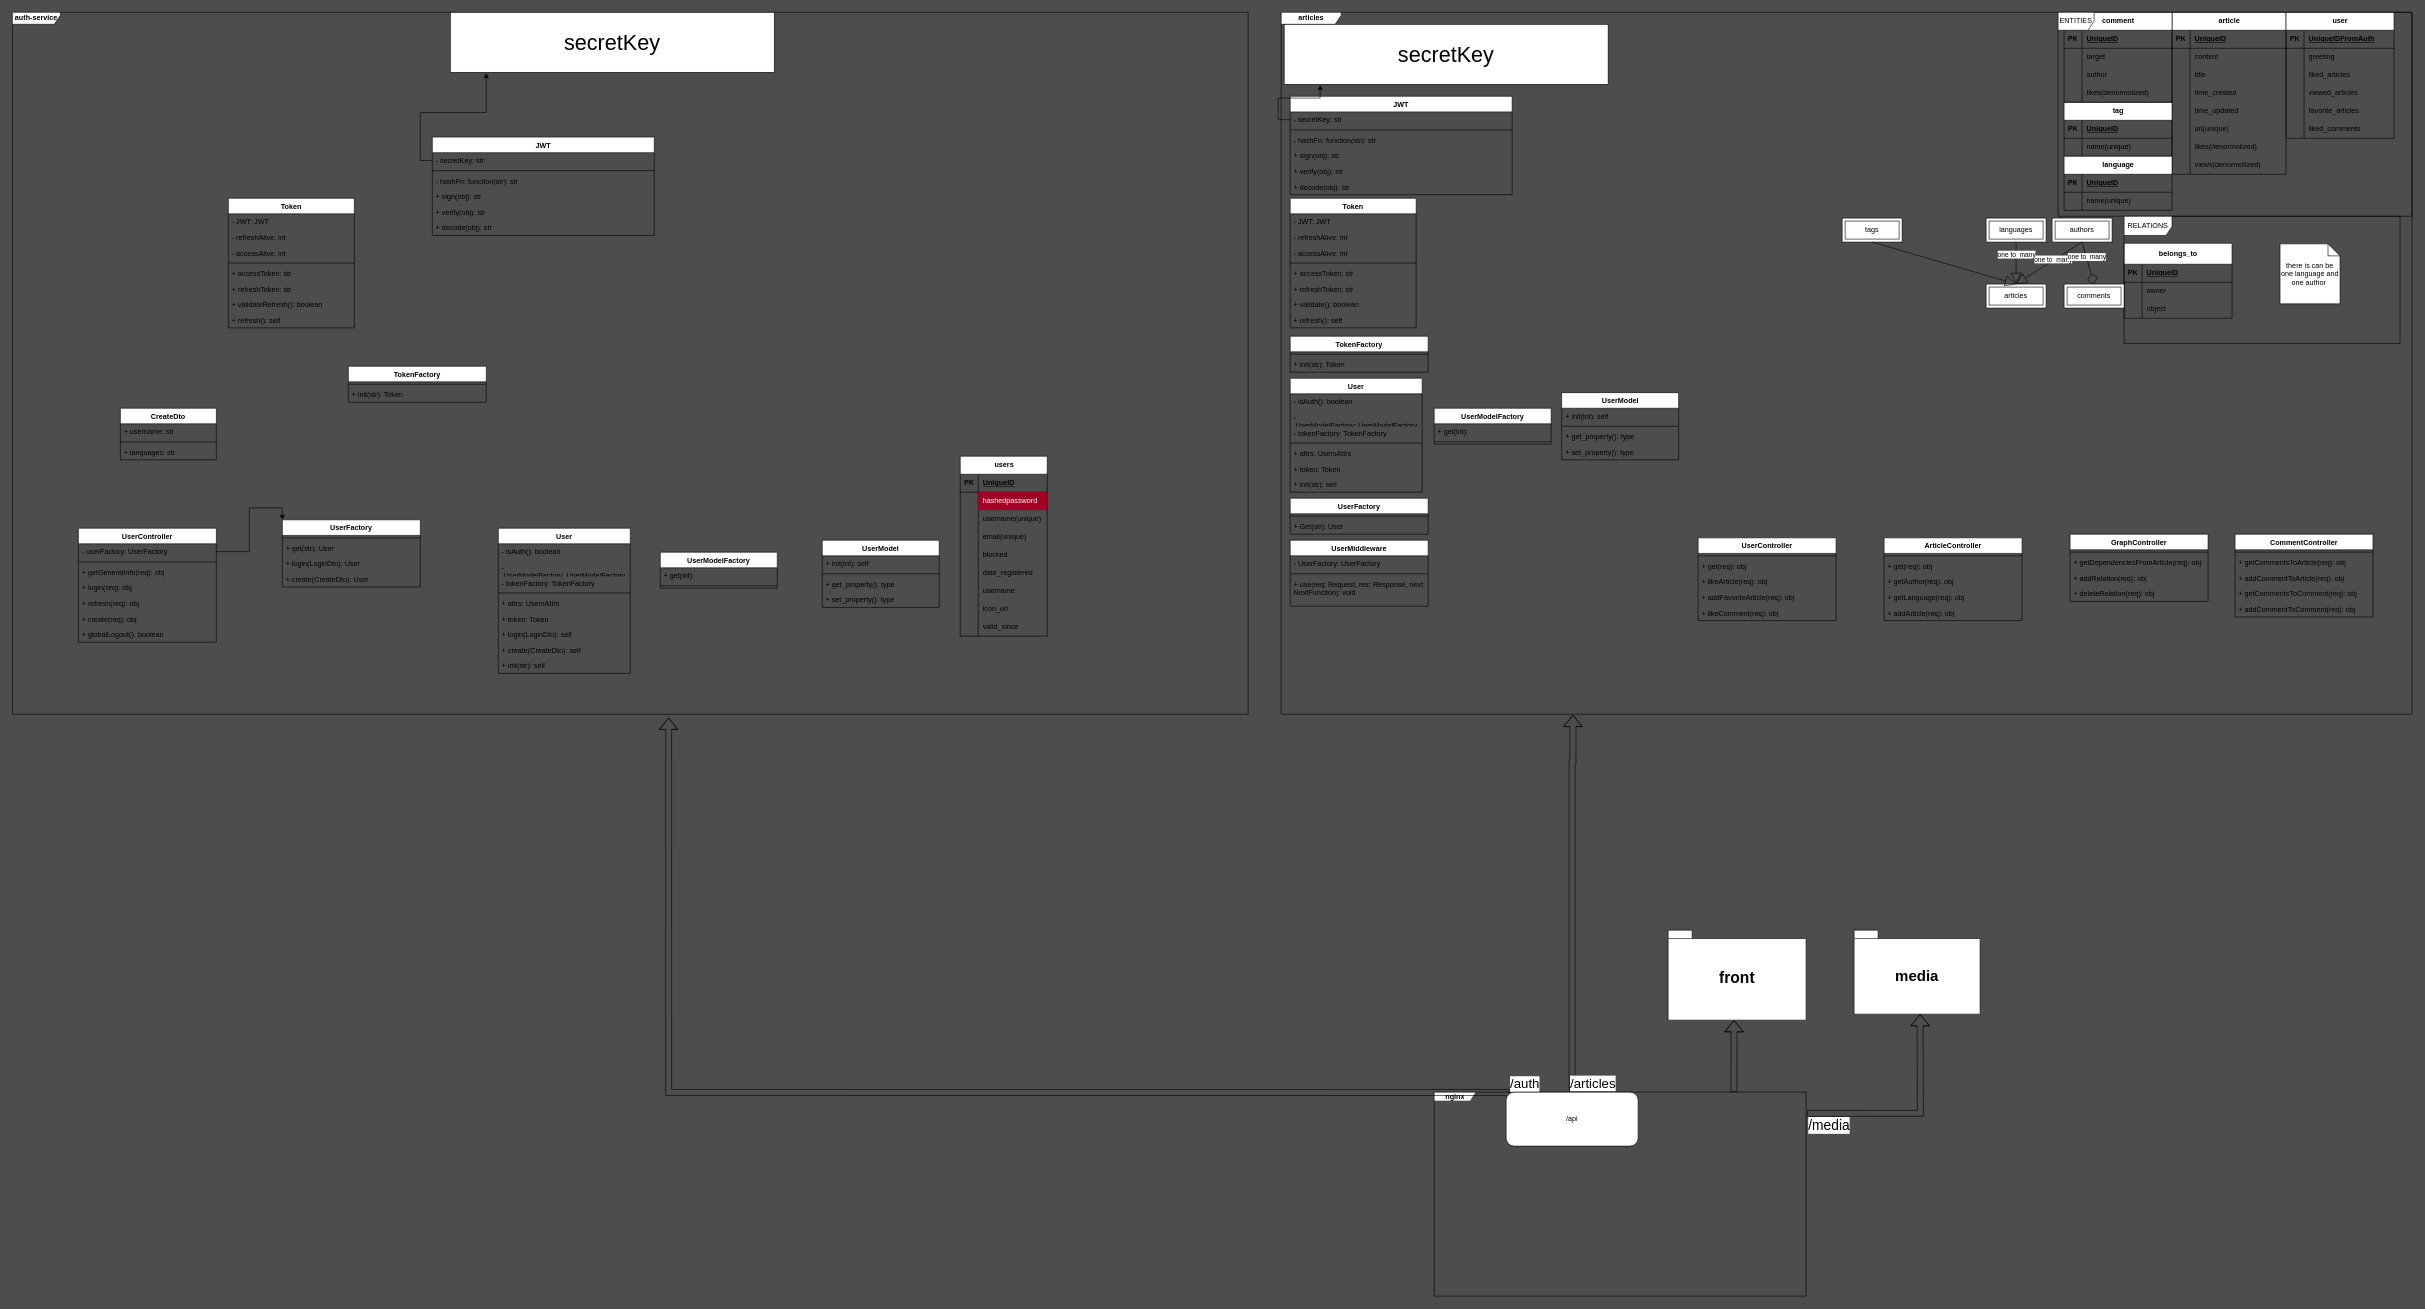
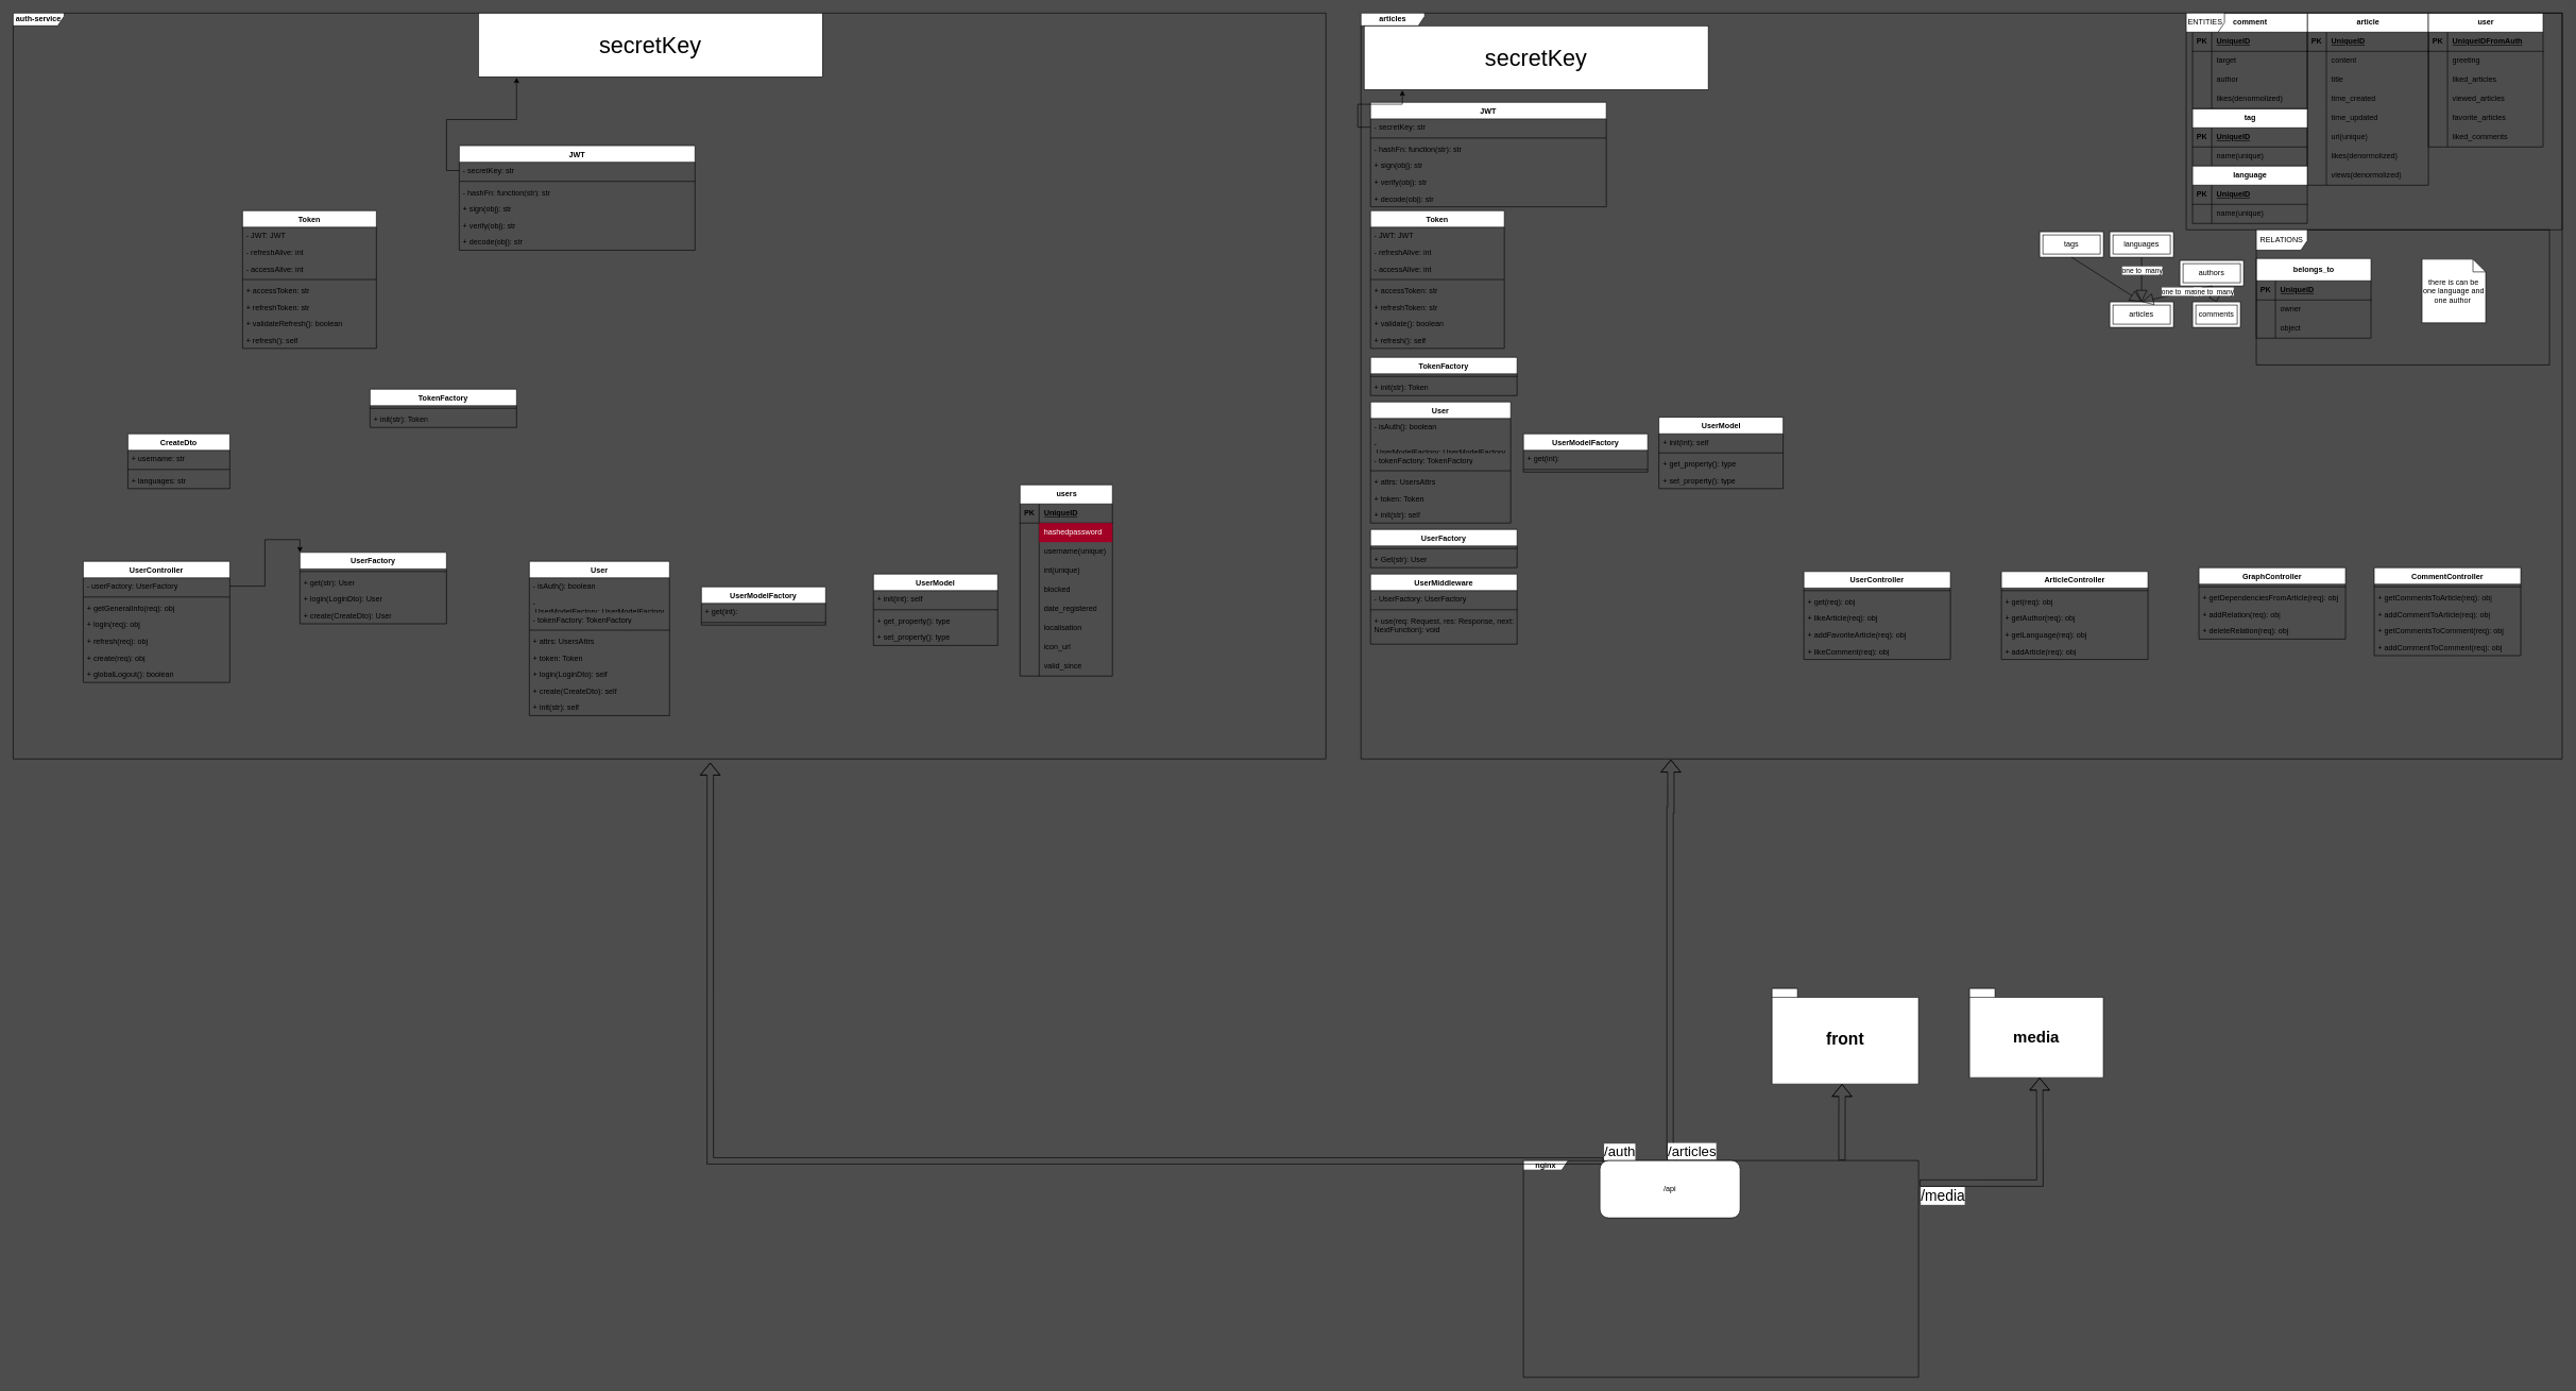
- <mxCell id="176" value="tags" style="shape=ext;margin=3;double=1;whiteSpace=wrap;html=1;align=center;" parent="1" vertex="1"><mxGeometry x="3070" y="363" width="100" height="40" as="geometry" /></mxCell>
+ <mxCell id="176" value="tags" style="shape=ext;margin=3;double=1;whiteSpace=wrap;html=1;align=center;" parent="1" vertex="1"><mxGeometry x="3200" y="363" width="100" height="40" as="geometry" /></mxCell>
- <mxCell id="172" value="authors" style="shape=ext;margin=3;double=1;whiteSpace=wrap;html=1;align=center;" parent="1" vertex="1"><mxGeometry x="3420" y="363" width="100" height="40" as="geometry" /></mxCell>
+ <mxCell id="172" value="authors" style="shape=ext;margin=3;double=1;whiteSpace=wrap;html=1;align=center;" parent="1" vertex="1"><mxGeometry x="3420" y="408" width="100" height="40" as="geometry" /></mxCell>
- <mxCell id="175" value="comments" style="shape=ext;margin=3;double=1;whiteSpace=wrap;html=1;align=center;" parent="1" vertex="1"><mxGeometry x="3440" y="473" width="100" height="40" as="geometry" /></mxCell>
+ <mxCell id="175" value="comments" style="shape=ext;margin=3;double=1;whiteSpace=wrap;html=1;align=center;" parent="1" vertex="1"><mxGeometry x="3440" y="473" width="75" height="40" as="geometry" /></mxCell>
- <mxCell id="17" value="email(unique)" style="shape=partialRectangle;connectable=0;fillColor=none;top=0;left=0;bottom=0;right=0;align=left;spacingLeft=6;overflow=hidden;whiteSpace=wrap;html=1;" parent="15" vertex="1"><mxGeometry x="30" width="115" height="30" as="geometry"><mxRectangle width="115" height="30" as="alternateBounds" /></mxGeometry></mxCell>
+ <mxCell id="17" value="int(unique)" style="shape=partialRectangle;connectable=0;fillColor=none;top=0;left=0;bottom=0;right=0;align=left;spacingLeft=6;overflow=hidden;whiteSpace=wrap;html=1;" parent="15" vertex="1"><mxGeometry x="30" width="115" height="30" as="geometry"><mxRectangle width="115" height="30" as="alternateBounds" /></mxGeometry></mxCell>
- <mxCell id="26" value="username" style="shape=partialRectangle;connectable=0;fillColor=none;top=0;left=0;bottom=0;right=0;align=left;spacingLeft=6;overflow=hidden;whiteSpace=wrap;html=1;" parent="24" vertex="1"><mxGeometry x="30" width="115" height="30" as="geometry"><mxRectangle width="115" height="30" as="alternateBounds" /></mxGeometry></mxCell>
+ <mxCell id="26" value="localisation" style="shape=partialRectangle;connectable=0;fillColor=none;top=0;left=0;bottom=0;right=0;align=left;spacingLeft=6;overflow=hidden;whiteSpace=wrap;html=1;" parent="24" vertex="1"><mxGeometry x="30" width="115" height="30" as="geometry"><mxRectangle width="115" height="30" as="alternateBounds" /></mxGeometry></mxCell>
